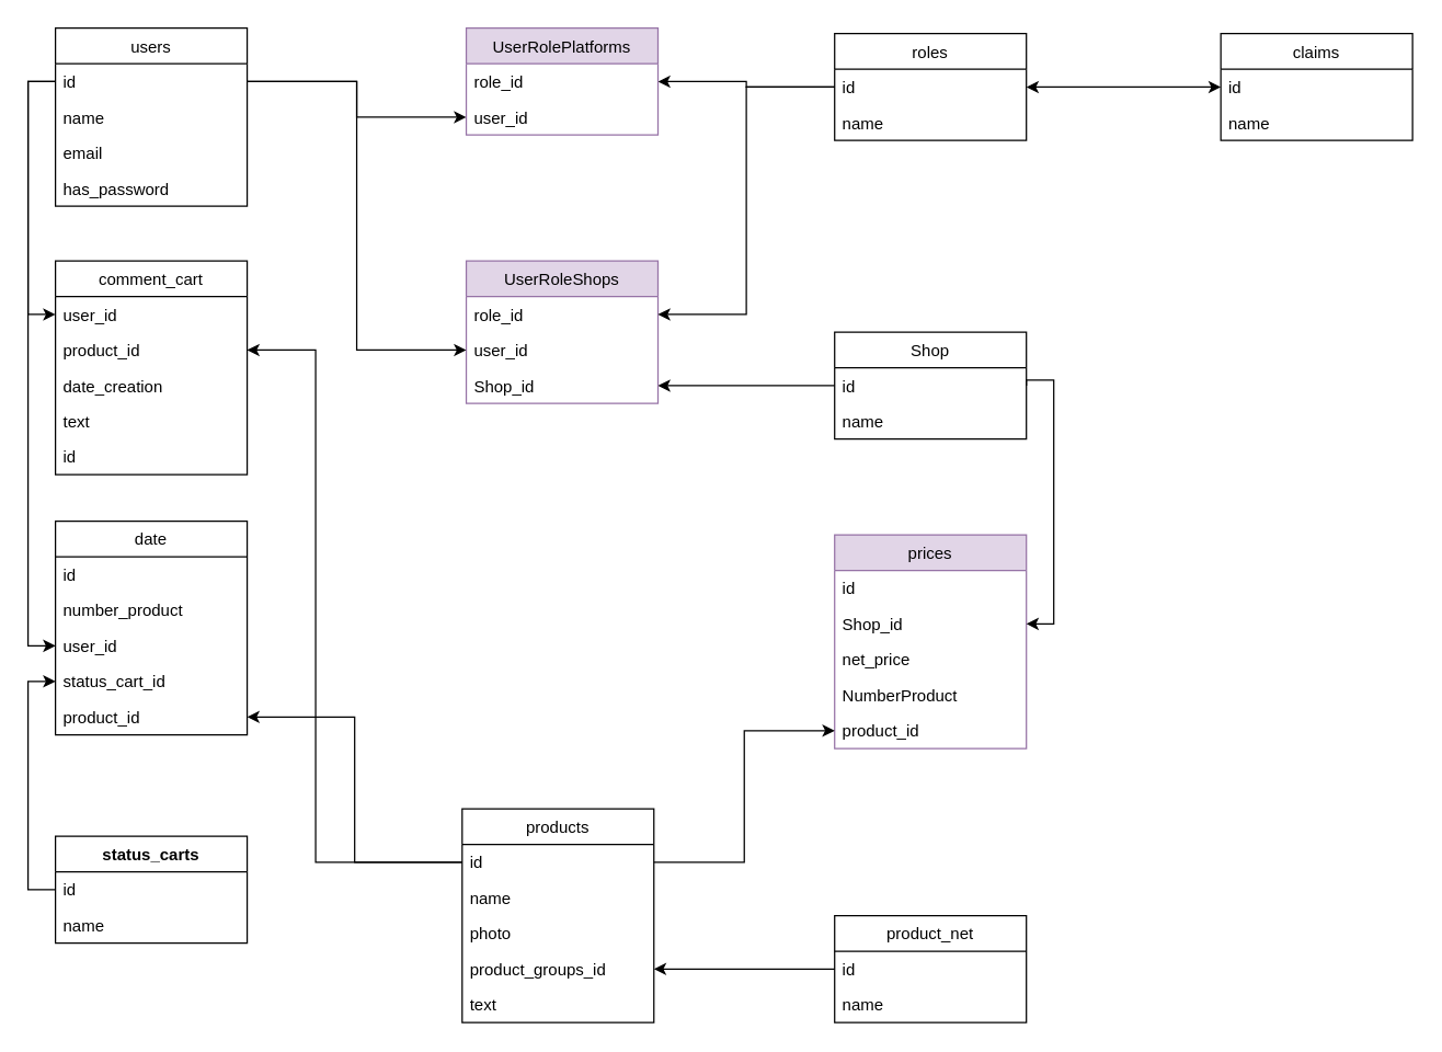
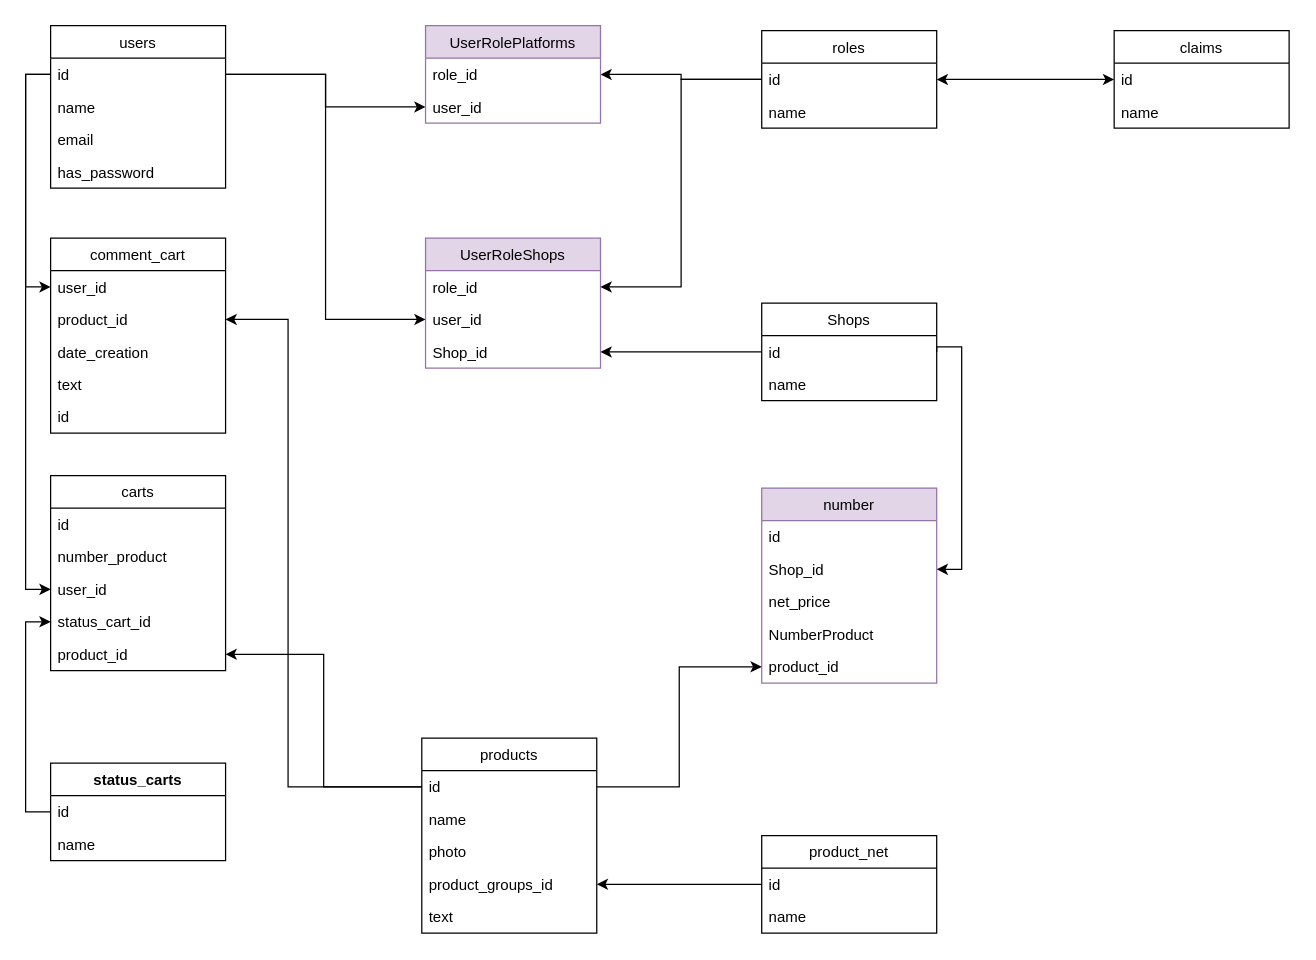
- <mxCell id="22" value="Shop" style="swimlane;fontStyle=0;childLayout=stackLayout;horizontal=1;startSize=26;horizontalStack=0;resizeParent=1;resizeParentMax=0;resizeLast=0;collapsible=1;marginBottom=0;" parent="1" vertex="1"><mxGeometry x="609" y="242" width="140" height="78" as="geometry"><mxRectangle x="210" y="50" width="50" height="26" as="alternateBounds" /></mxGeometry></mxCell>
+ <mxCell id="22" value="Shops" style="swimlane;fontStyle=0;childLayout=stackLayout;horizontal=1;startSize=26;horizontalStack=0;resizeParent=1;resizeParentMax=0;resizeLast=0;collapsible=1;marginBottom=0;" parent="1" vertex="1"><mxGeometry x="609" y="242" width="140" height="78" as="geometry"><mxRectangle x="210" y="50" width="50" height="26" as="alternateBounds" /></mxGeometry></mxCell>
- <mxCell id="25" value="date" style="swimlane;fontStyle=0;childLayout=stackLayout;horizontal=1;startSize=26;horizontalStack=0;resizeParent=1;resizeParentMax=0;resizeLast=0;collapsible=1;marginBottom=0;" parent="1" vertex="1"><mxGeometry x="40" y="380" width="140" height="156" as="geometry"><mxRectangle x="210" y="50" width="50" height="26" as="alternateBounds" /></mxGeometry></mxCell>
+ <mxCell id="25" value="carts" style="swimlane;fontStyle=0;childLayout=stackLayout;horizontal=1;startSize=26;horizontalStack=0;resizeParent=1;resizeParentMax=0;resizeLast=0;collapsible=1;marginBottom=0;" parent="1" vertex="1"><mxGeometry x="40" y="380" width="140" height="156" as="geometry"><mxRectangle x="210" y="50" width="50" height="26" as="alternateBounds" /></mxGeometry></mxCell>
- <mxCell id="34" value="prices" style="swimlane;fontStyle=0;childLayout=stackLayout;horizontal=1;startSize=26;horizontalStack=0;resizeParent=1;resizeParentMax=0;resizeLast=0;collapsible=1;marginBottom=0;fillColor=#e1d5e7;strokeColor=#9673a6;" parent="1" vertex="1"><mxGeometry x="609" y="390" width="140" height="156" as="geometry"><mxRectangle x="909" y="190" width="50" height="26" as="alternateBounds" /></mxGeometry></mxCell>
+ <mxCell id="34" value="number" style="swimlane;fontStyle=0;childLayout=stackLayout;horizontal=1;startSize=26;horizontalStack=0;resizeParent=1;resizeParentMax=0;resizeLast=0;collapsible=1;marginBottom=0;fillColor=#e1d5e7;strokeColor=#9673a6;" parent="1" vertex="1"><mxGeometry x="609" y="390" width="140" height="156" as="geometry"><mxRectangle x="909" y="190" width="50" height="26" as="alternateBounds" /></mxGeometry></mxCell>
